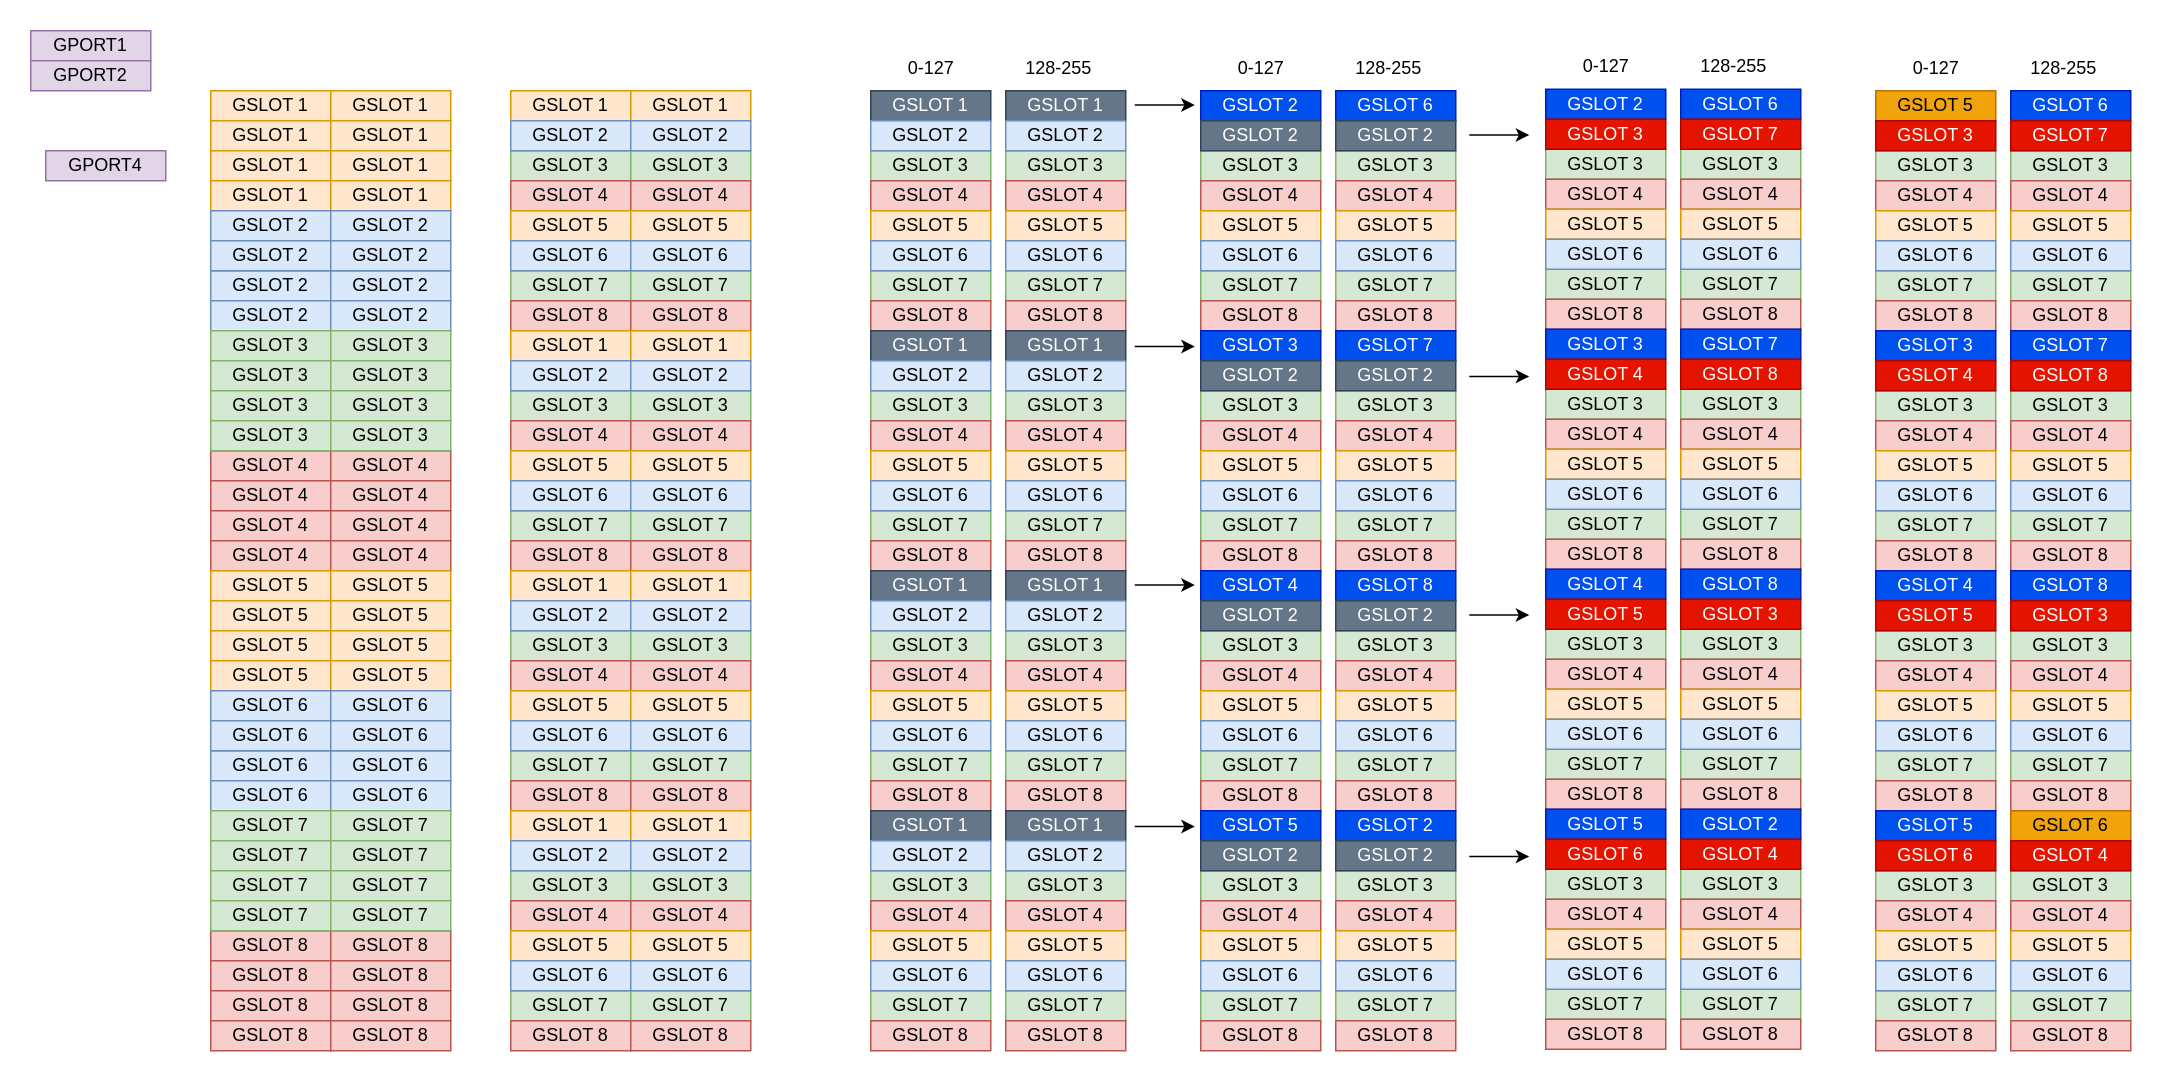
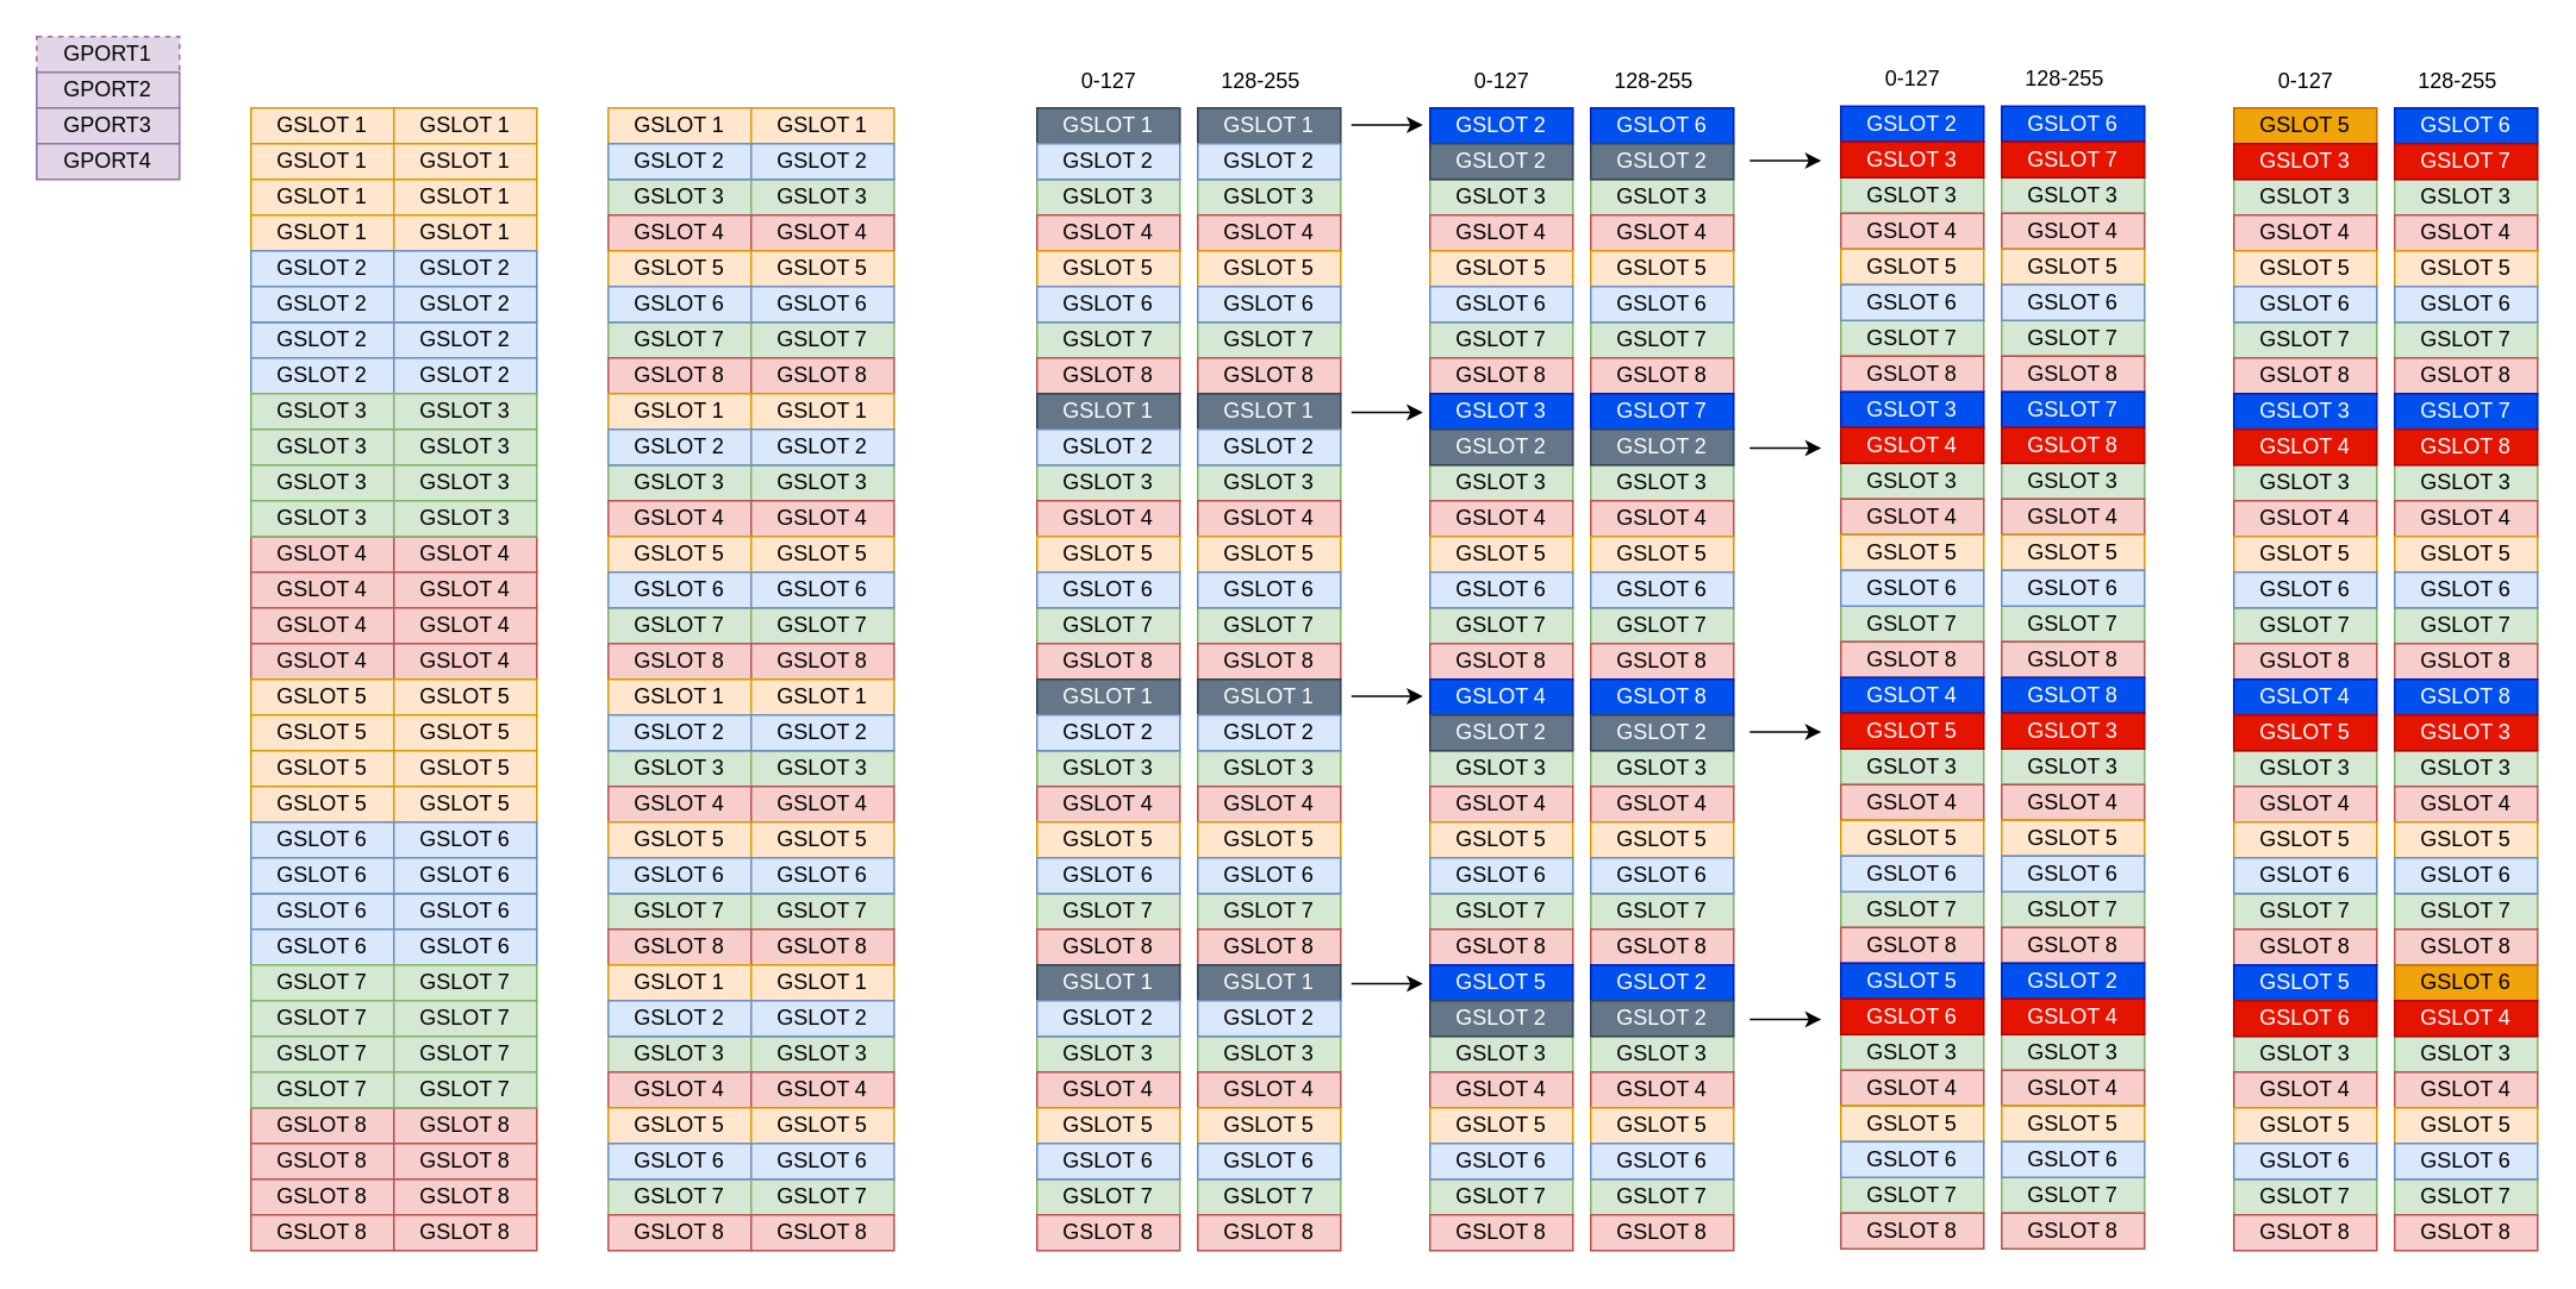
- <mxCell id="9" value="GPORT1" style="rounded=0;whiteSpace=wrap;html=1;fillColor=#e1d5e7;strokeColor=#9673a6;" vertex="1" parent="1"><mxGeometry x="20" y="20" width="80" height="20" as="geometry" /></mxCell>
+ <mxCell id="9" value="GPORT1" style="rounded=0;whiteSpace=wrap;html=1;fillColor=#e1d5e7;strokeColor=#9673a6;dashed=1;" vertex="1" parent="1"><mxGeometry x="20" y="20" width="80" height="20" as="geometry" /></mxCell>
+ <mxCell id="11" value="GPORT3" style="rounded=0;whiteSpace=wrap;html=1;fillColor=#e1d5e7;strokeColor=#9673a6;" vertex="1" parent="1"><mxGeometry x="20" y="60" width="80" height="20" as="geometry" /></mxCell>
- <mxCell id="12" value="GPORT4" style="rounded=0;whiteSpace=wrap;html=1;fillColor=#e1d5e7;strokeColor=#9673a6;" vertex="1" parent="1"><mxGeometry x="30" y="100" width="80" height="20" as="geometry" /></mxCell>
+ <mxCell id="12" value="GPORT4" style="rounded=0;whiteSpace=wrap;html=1;fillColor=#e1d5e7;strokeColor=#9673a6;" vertex="1" parent="1"><mxGeometry x="20" y="80" width="80" height="20" as="geometry" /></mxCell>
